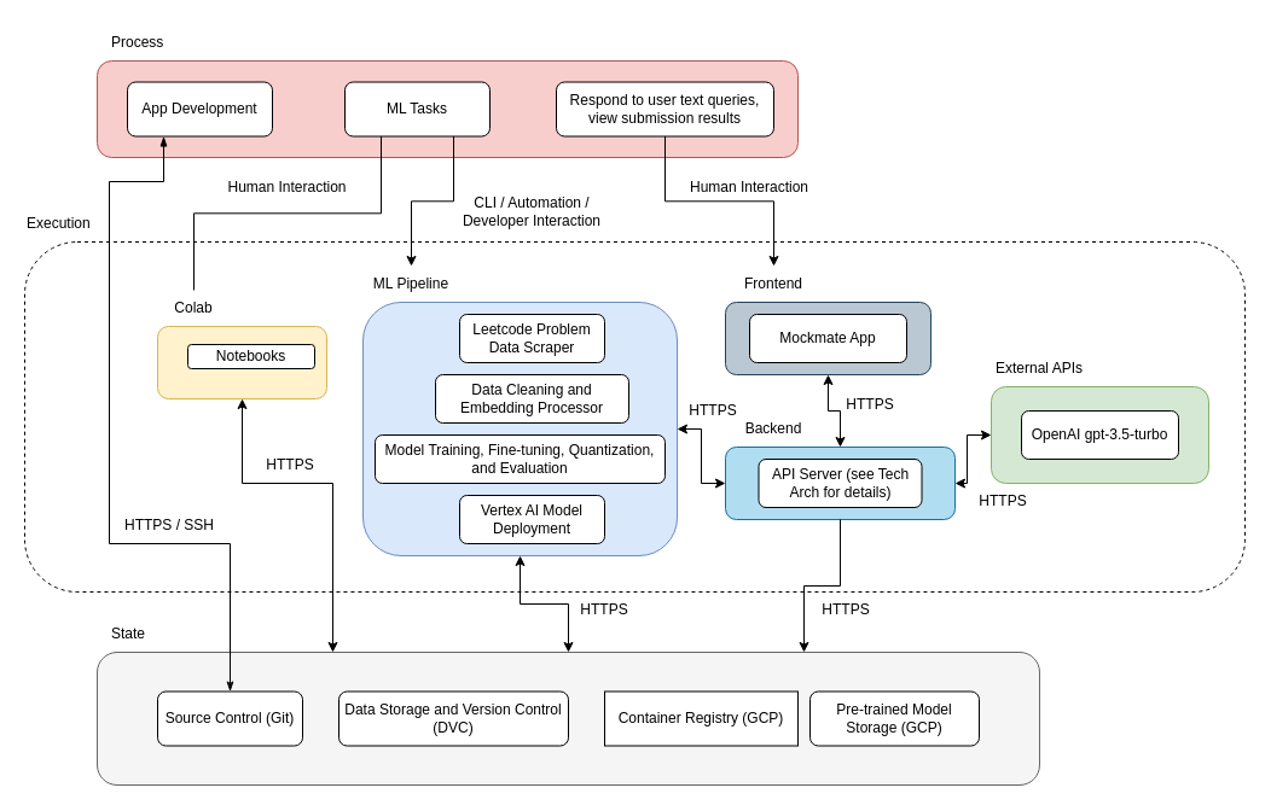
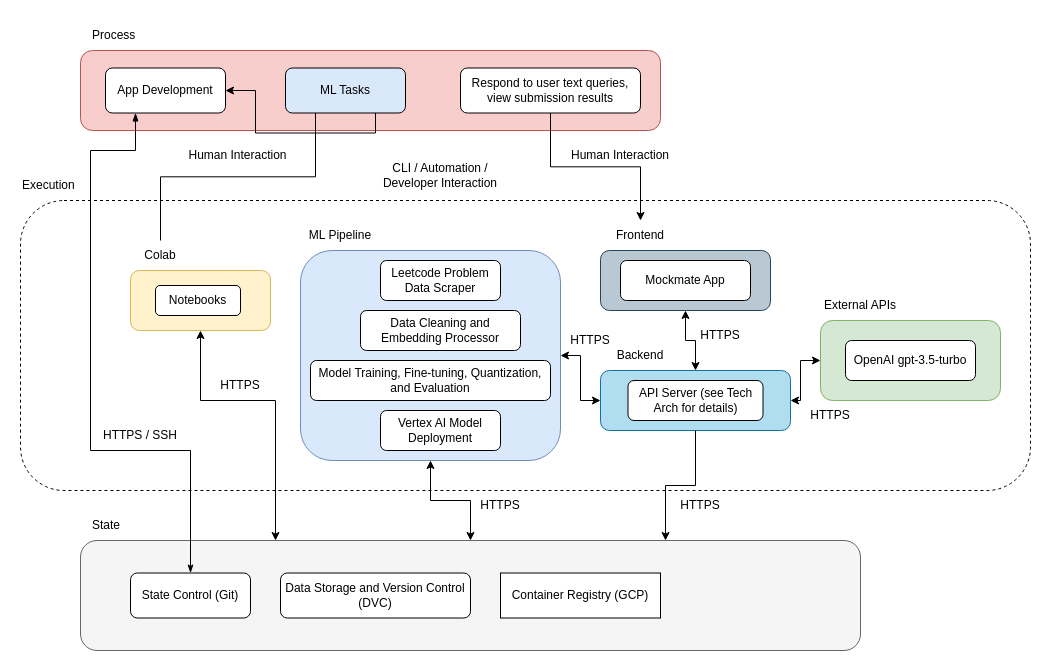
- <mxCell id="7" value="ML Tasks" style="rounded=1;whiteSpace=wrap;html=1;" vertex="1" parent="4"><mxGeometry x="205" y="47.5" width="120" height="45" as="geometry" /></mxCell>
+ <mxCell id="7" value="ML Tasks" style="rounded=1;whiteSpace=wrap;html=1;fillColor=#dae8fc;" vertex="1" parent="4"><mxGeometry x="205" y="47.5" width="120" height="45" as="geometry" /></mxCell>
- <mxCell id="35" style="edgeStyle=orthogonalEdgeStyle;rounded=0;orthogonalLoop=1;jettySize=auto;html=1;exitX=0.75;exitY=1;exitDx=0;exitDy=0;" edge="1" parent="1" source="7" target="17"><mxGeometry relative="1" as="geometry" /></mxCell>
+ <mxCell id="35" style="edgeStyle=orthogonalEdgeStyle;rounded=0;orthogonalLoop=1;jettySize=auto;html=1;exitX=0.75;exitY=1;exitDx=0;exitDy=0;" edge="1" parent="1" source="7" target="6"><mxGeometry relative="1" as="geometry" /></mxCell>
- <mxCell id="12" value="Notebooks" style="rounded=1;whiteSpace=wrap;html=1;" vertex="1" parent="10"><mxGeometry x="25" y="45" width="105" height="20" as="geometry" /></mxCell>
+ <mxCell id="12" value="Notebooks" style="rounded=1;whiteSpace=wrap;html=1;" vertex="1" parent="10"><mxGeometry x="25" y="45" width="85" height="30" as="geometry" /></mxCell>
- <mxCell id="39" value="Source Control (Git)" style="rounded=1;whiteSpace=wrap;html=1;" vertex="1" parent="36"><mxGeometry x="50" y="62.5" width="120" height="45" as="geometry" /></mxCell>
+ <mxCell id="39" value="State Control (Git)" style="rounded=1;whiteSpace=wrap;html=1;" vertex="1" parent="36"><mxGeometry x="50" y="62.5" width="120" height="45" as="geometry" /></mxCell>
- <mxCell id="42" value="Pre-trained Model Storage (GCP)" style="rounded=1;whiteSpace=wrap;html=1;" vertex="1" parent="36"><mxGeometry x="590" y="62.5" width="140" height="45" as="geometry" /></mxCell>
